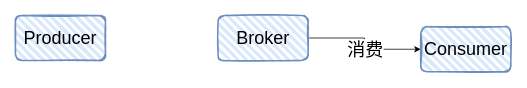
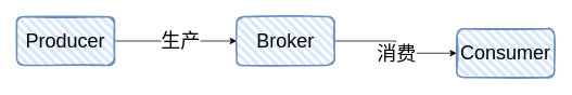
+ <mxCell id="2" style="edgeStyle=orthogonalEdgeStyle;rounded=0;orthogonalLoop=1;jettySize=auto;html=1;entryX=0;entryY=0.5;entryDx=0;entryDy=0;fontSize=24;" edge="1" parent="1" source="4" target="7"><mxGeometry relative="1" as="geometry" /></mxCell>
+ <mxCell id="3" value="生产" style="edgeLabel;html=1;align=center;verticalAlign=middle;resizable=0;points=[];fontSize=24;" vertex="1" connectable="0" parent="2"><mxGeometry x="0.197" relative="1" as="geometry"><mxPoint x="-10" as="offset" /></mxGeometry></mxCell>
